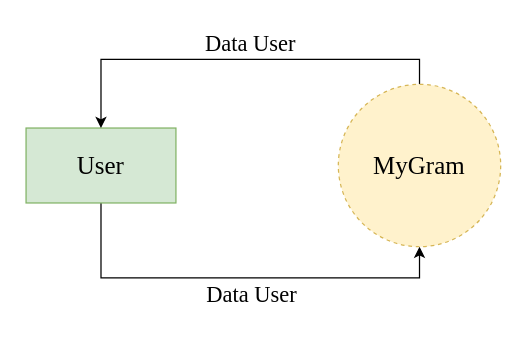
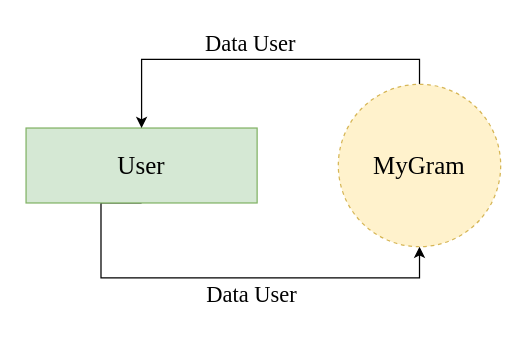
- <mxCell id="3" value="&lt;font style=&quot;font-size: 20px;&quot;&gt;User&lt;/font&gt;" style="rounded=0;whiteSpace=wrap;html=1;fontSize=18;fontFamily=Times New Roman;fillColor=#d5e8d4;strokeColor=#82b366;" parent="1" vertex="1"><mxGeometry x="20" y="102" width="120" height="60" as="geometry" /></mxCell>
+ <mxCell id="3" value="&lt;font style=&quot;font-size: 20px;&quot;&gt;User&lt;/font&gt;" style="rounded=0;whiteSpace=wrap;html=1;fontSize=18;fontFamily=Times New Roman;fillColor=#d5e8d4;strokeColor=#82b366;" parent="1" vertex="1"><mxGeometry x="20" y="102" width="185" height="60" as="geometry" /></mxCell>
